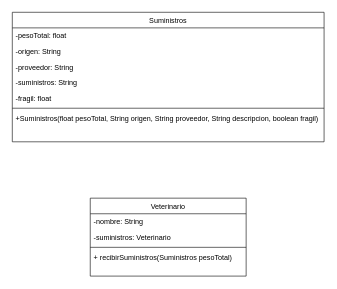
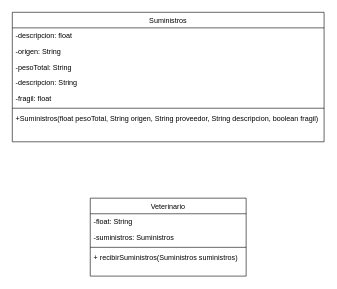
- <mxCell id="8" value="-pesoTotal: float" style="text;align=left;verticalAlign=top;spacingLeft=4;spacingRight=4;overflow=hidden;rotatable=0;points=[[0,0.5],[1,0.5]];portConstraint=eastwest;" parent="7" vertex="1"><mxGeometry y="26" width="520" height="26" as="geometry" /></mxCell>
+ <mxCell id="8" value="-descripcion: float" style="text;align=left;verticalAlign=top;spacingLeft=4;spacingRight=4;overflow=hidden;rotatable=0;points=[[0,0.5],[1,0.5]];portConstraint=eastwest;" parent="7" vertex="1"><mxGeometry y="26" width="520" height="26" as="geometry" /></mxCell>
- <mxCell id="10" value="-proveedor: String" style="text;align=left;verticalAlign=top;spacingLeft=4;spacingRight=4;overflow=hidden;rotatable=0;points=[[0,0.5],[1,0.5]];portConstraint=eastwest;rounded=0;shadow=0;html=0;" parent="7" vertex="1"><mxGeometry y="78" width="520" height="26" as="geometry" /></mxCell>
+ <mxCell id="10" value="-pesoTotal: String" style="text;align=left;verticalAlign=top;spacingLeft=4;spacingRight=4;overflow=hidden;rotatable=0;points=[[0,0.5],[1,0.5]];portConstraint=eastwest;rounded=0;shadow=0;html=0;" parent="7" vertex="1"><mxGeometry y="78" width="520" height="26" as="geometry" /></mxCell>
- <mxCell id="11" value="-suministros: String" style="text;align=left;verticalAlign=top;spacingLeft=4;spacingRight=4;overflow=hidden;rotatable=0;points=[[0,0.5],[1,0.5]];portConstraint=eastwest;rounded=0;shadow=0;html=0;" parent="7" vertex="1"><mxGeometry y="104" width="520" height="26" as="geometry" /></mxCell>
+ <mxCell id="11" value="-descripcion: String" style="text;align=left;verticalAlign=top;spacingLeft=4;spacingRight=4;overflow=hidden;rotatable=0;points=[[0,0.5],[1,0.5]];portConstraint=eastwest;rounded=0;shadow=0;html=0;" parent="7" vertex="1"><mxGeometry y="104" width="520" height="26" as="geometry" /></mxCell>
- <mxCell id="3" value="-nombre: String" style="text;align=left;verticalAlign=top;spacingLeft=4;spacingRight=4;overflow=hidden;rotatable=0;points=[[0,0.5],[1,0.5]];portConstraint=eastwest;" parent="2" vertex="1"><mxGeometry y="26" width="260" height="26" as="geometry" /></mxCell>
+ <mxCell id="3" value="-float: String" style="text;align=left;verticalAlign=top;spacingLeft=4;spacingRight=4;overflow=hidden;rotatable=0;points=[[0,0.5],[1,0.5]];portConstraint=eastwest;" parent="2" vertex="1"><mxGeometry y="26" width="260" height="26" as="geometry" /></mxCell>
- <mxCell id="4" value="-suministros: Veterinario" style="text;align=left;verticalAlign=top;spacingLeft=4;spacingRight=4;overflow=hidden;rotatable=0;points=[[0,0.5],[1,0.5]];portConstraint=eastwest;rounded=0;shadow=0;html=0;" parent="2" vertex="1"><mxGeometry y="52" width="260" height="26" as="geometry" /></mxCell>
+ <mxCell id="4" value="-suministros: Suministros" style="text;align=left;verticalAlign=top;spacingLeft=4;spacingRight=4;overflow=hidden;rotatable=0;points=[[0,0.5],[1,0.5]];portConstraint=eastwest;rounded=0;shadow=0;html=0;" parent="2" vertex="1"><mxGeometry y="52" width="260" height="26" as="geometry" /></mxCell>
- <mxCell id="6" value="+ recibirSuministros(Suministros pesoTotal)" style="text;align=left;verticalAlign=top;spacingLeft=4;spacingRight=4;overflow=hidden;rotatable=0;points=[[0,0.5],[1,0.5]];portConstraint=eastwest;" parent="2" vertex="1"><mxGeometry y="86" width="260" height="26" as="geometry" /></mxCell>
+ <mxCell id="6" value="+ recibirSuministros(Suministros suministros)" style="text;align=left;verticalAlign=top;spacingLeft=4;spacingRight=4;overflow=hidden;rotatable=0;points=[[0,0.5],[1,0.5]];portConstraint=eastwest;" parent="2" vertex="1"><mxGeometry y="86" width="260" height="26" as="geometry" /></mxCell>
